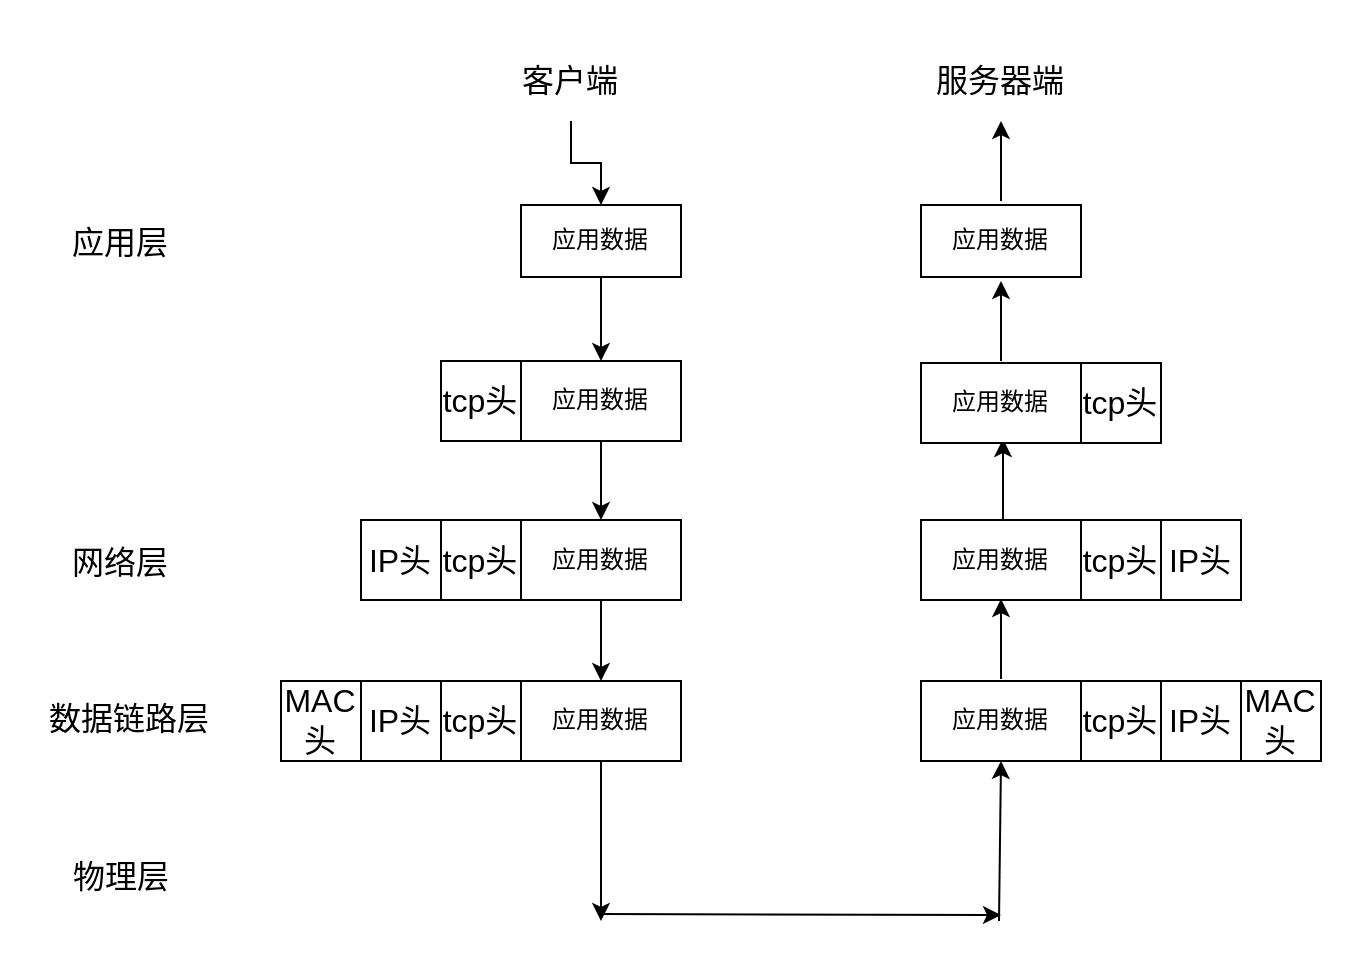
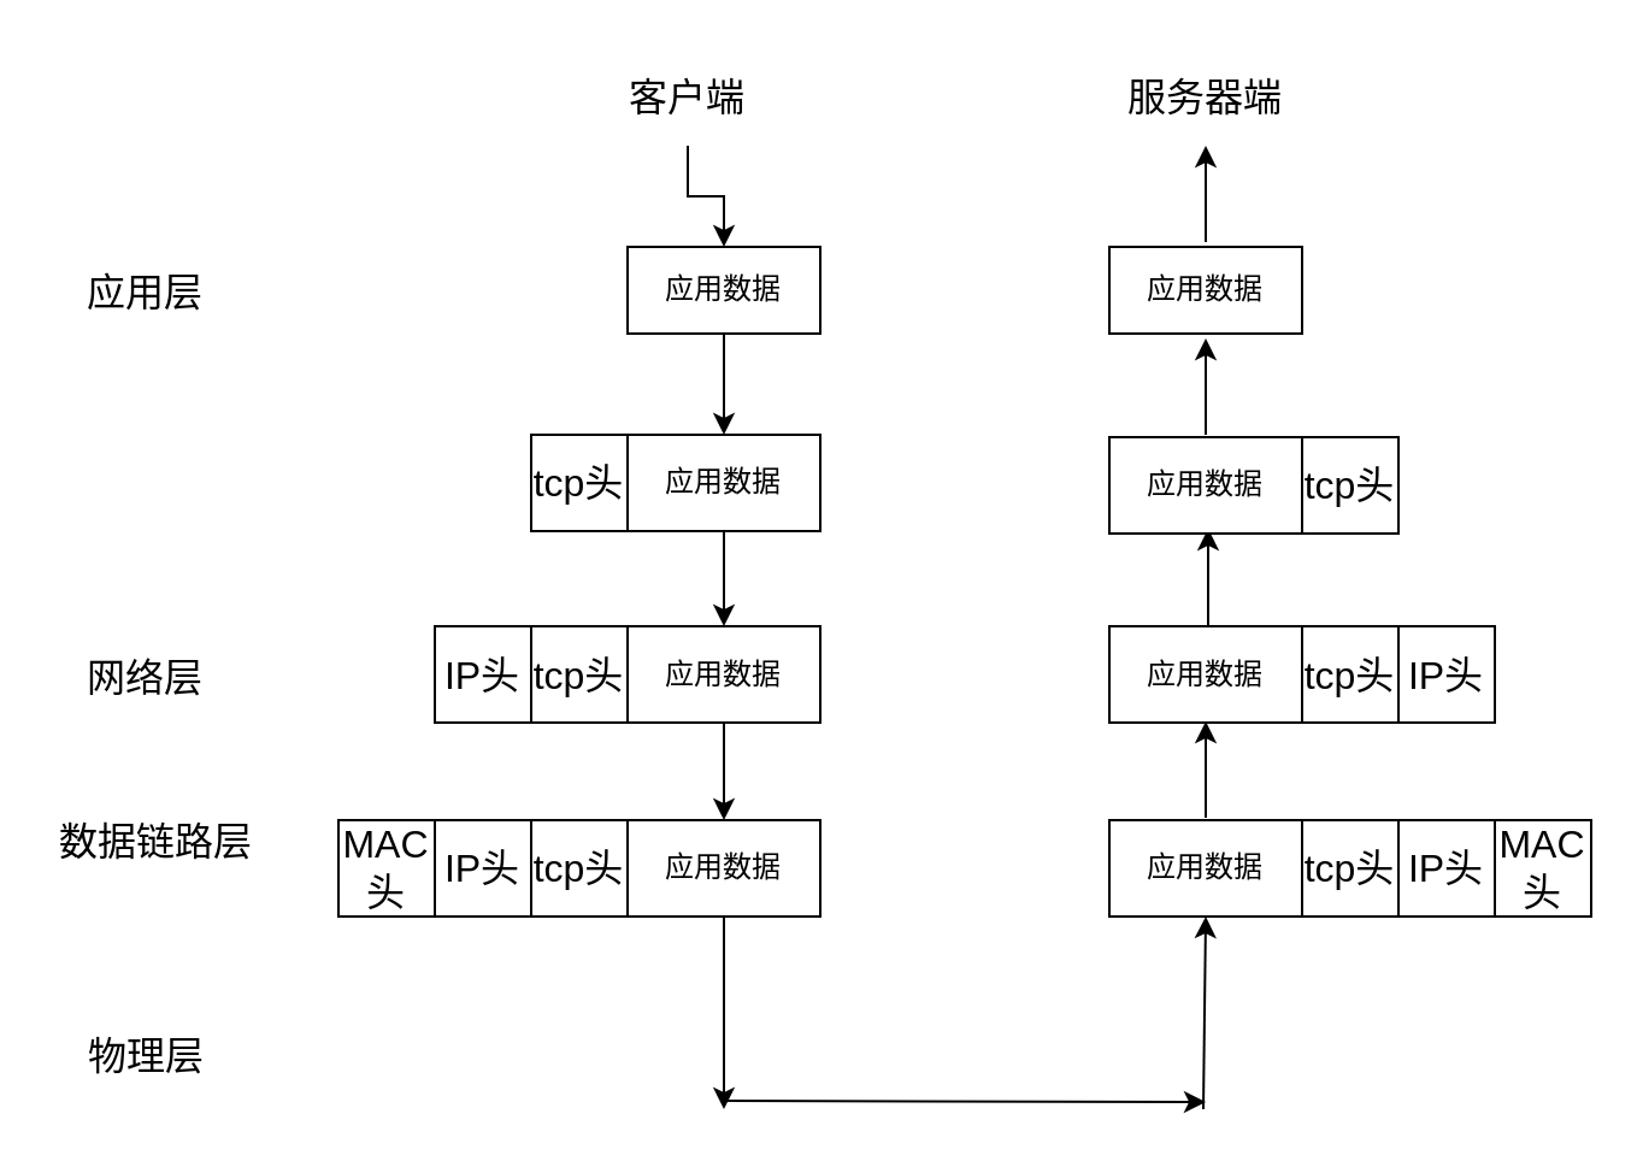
- <mxCell id="7" value="&lt;font style=&quot;font-size: 16px&quot;&gt;数据链路层&lt;/font&gt;" style="text;html=1;strokeColor=none;fillColor=none;align=center;verticalAlign=middle;whiteSpace=wrap;rounded=0;" vertex="1" parent="1"><mxGeometry y="340" width="89" height="38" as="geometry" x="20" /></mxCell>
+ <mxCell id="7" value="&lt;font style=&quot;font-size: 16px&quot;&gt;数据链路层&lt;/font&gt;" style="text;html=1;strokeColor=none;fillColor=none;align=center;verticalAlign=middle;whiteSpace=wrap;rounded=0;" vertex="1" parent="1"><mxGeometry x="20" y="330" width="89" height="38" as="geometry" /></mxCell>
